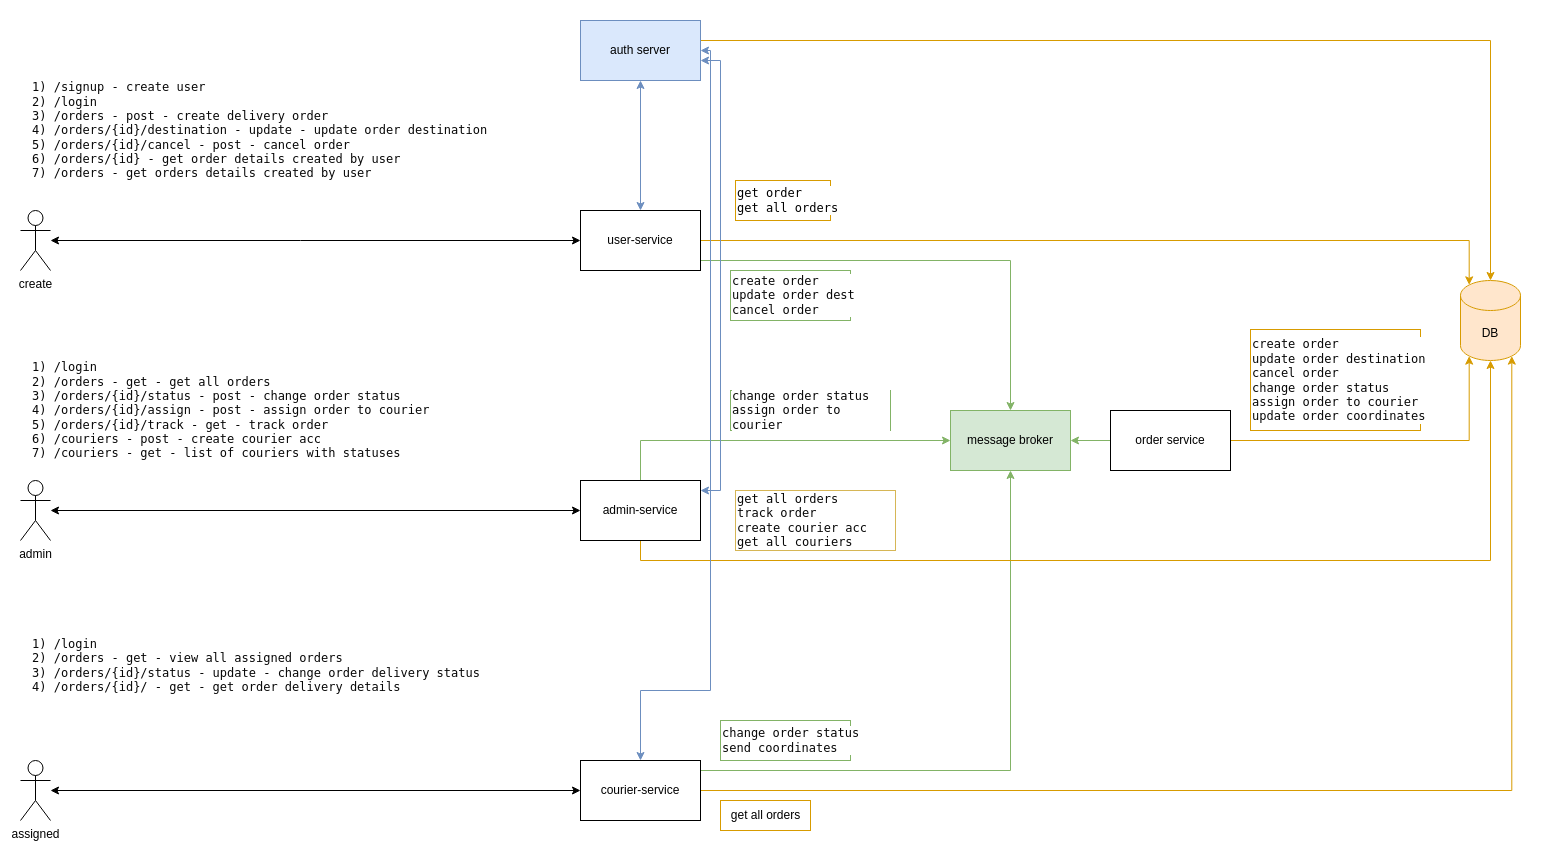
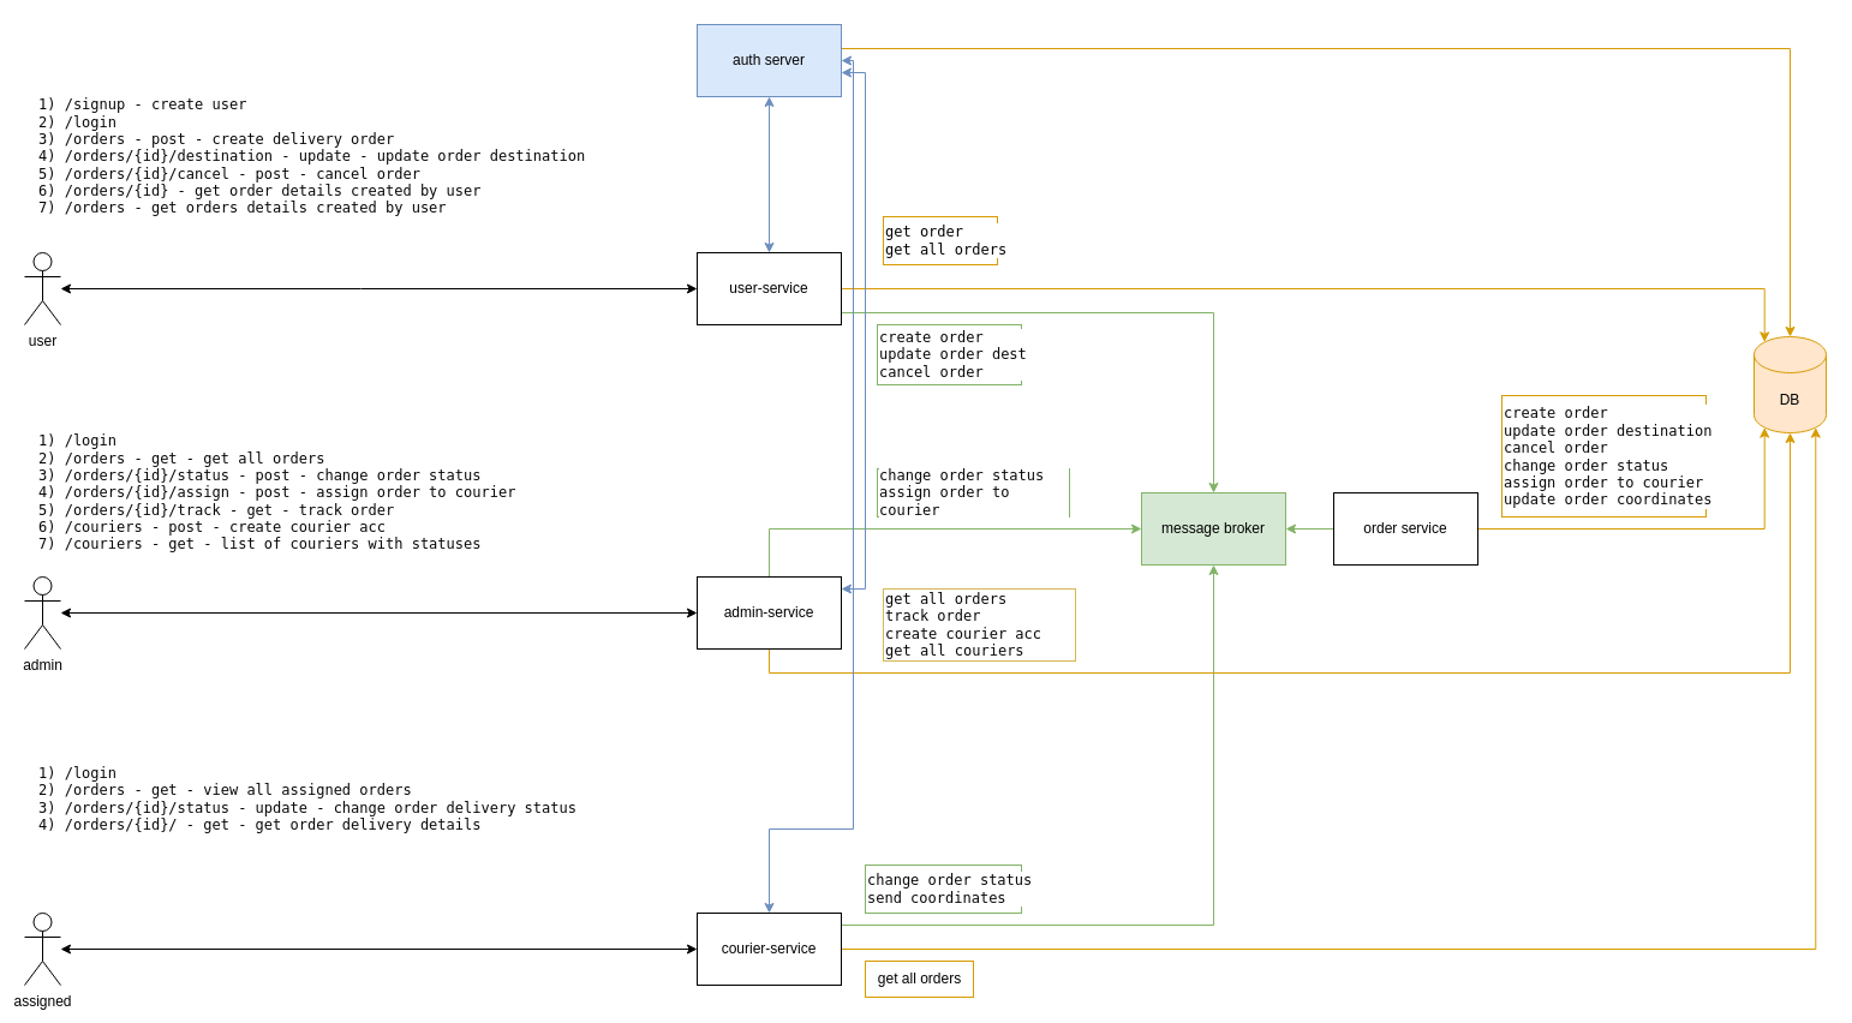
- <mxCell id="3" value="create" style="shape=umlActor;verticalLabelPosition=bottom;verticalAlign=top;html=1;outlineConnect=0;" parent="1" vertex="1"><mxGeometry x="20" y="210" width="30" height="60" as="geometry" /></mxCell>
+ <mxCell id="3" value="user" style="shape=umlActor;verticalLabelPosition=bottom;verticalAlign=top;html=1;outlineConnect=0;" parent="1" vertex="1"><mxGeometry x="20" y="210" width="30" height="60" as="geometry" /></mxCell>
